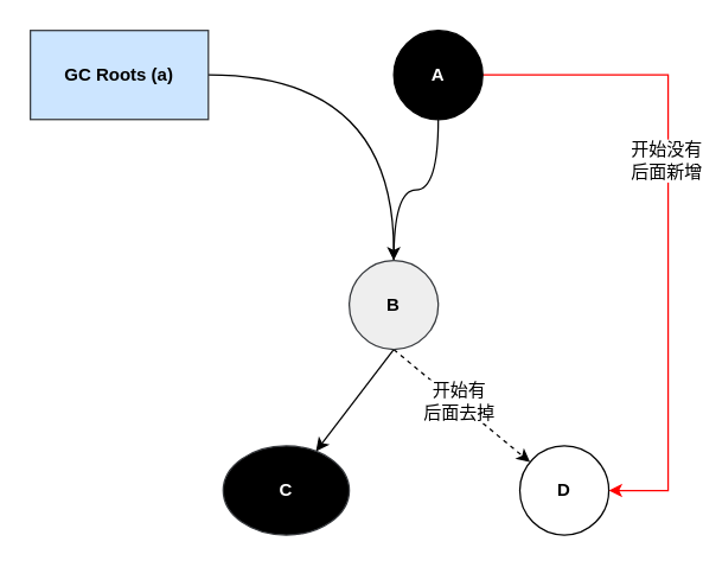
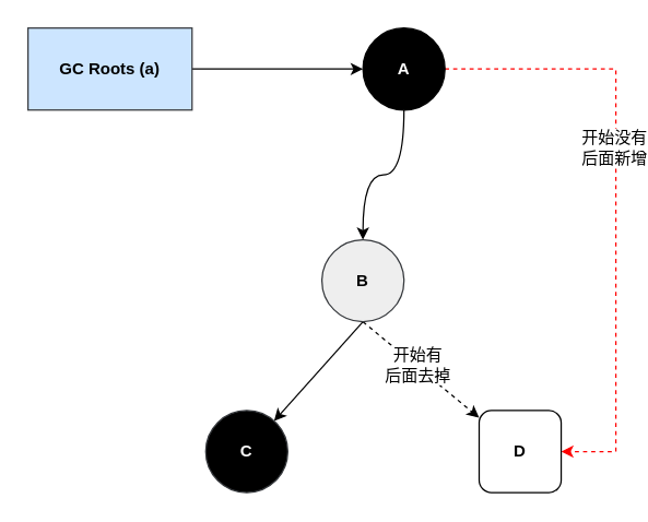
- <mxCell id="2" style="edgeStyle=orthogonalEdgeStyle;curved=1;rounded=0;orthogonalLoop=1;jettySize=auto;html=1;exitX=1;exitY=0.5;exitDx=0;exitDy=0;labelBackgroundColor=none;fontSize=12;fontColor=#FFFFFF;startArrow=none;startFill=0;" edge="1" parent="1" source="3" target="11"><mxGeometry relative="1" as="geometry" /></mxCell>
+ <mxCell id="2" style="edgeStyle=orthogonalEdgeStyle;curved=1;rounded=0;orthogonalLoop=1;jettySize=auto;html=1;exitX=1;exitY=0.5;exitDx=0;exitDy=0;labelBackgroundColor=none;fontSize=12;fontColor=#FFFFFF;startArrow=none;startFill=0;" edge="1" parent="1" source="3" target="7"><mxGeometry relative="1" as="geometry" /></mxCell>
- <mxCell id="4" value="" style="edgeStyle=orthogonalEdgeStyle;curved=1;rounded=0;orthogonalLoop=1;jettySize=auto;html=1;labelBackgroundColor=none;fontSize=12;fontColor=#FFFFFF;startArrow=none;startFill=0;endArrow=none;" edge="1" parent="1" source="7" target="11"><mxGeometry relative="1" as="geometry" /></mxCell>
+ <mxCell id="4" value="" style="edgeStyle=orthogonalEdgeStyle;curved=1;rounded=0;orthogonalLoop=1;jettySize=auto;html=1;labelBackgroundColor=none;fontSize=12;fontColor=#FFFFFF;startArrow=none;startFill=0;" edge="1" parent="1" source="7" target="11"><mxGeometry relative="1" as="geometry" /></mxCell>
- <mxCell id="5" style="edgeStyle=orthogonalEdgeStyle;rounded=0;orthogonalLoop=1;jettySize=auto;html=1;exitX=1;exitY=0.5;exitDx=0;exitDy=0;entryX=1;entryY=0.5;entryDx=0;entryDy=0;labelBackgroundColor=none;fontSize=12;fontColor=#FFFFFF;startArrow=none;startFill=0;strokeColor=#FF0000;" edge="1" parent="1" source="7" target="13"><mxGeometry relative="1" as="geometry"><Array as="points"><mxPoint x="450" y="50" /><mxPoint x="450" y="330" /></Array></mxGeometry></mxCell>
+ <mxCell id="5" style="edgeStyle=orthogonalEdgeStyle;rounded=0;orthogonalLoop=1;jettySize=auto;html=1;exitX=1;exitY=0.5;exitDx=0;exitDy=0;entryX=1;entryY=0.5;entryDx=0;entryDy=0;labelBackgroundColor=none;fontSize=12;fontColor=#FFFFFF;startArrow=none;startFill=0;strokeColor=#FF0000;dashed=1;" edge="1" parent="1" source="7" target="13"><mxGeometry relative="1" as="geometry"><Array as="points"><mxPoint x="450" y="50" /><mxPoint x="450" y="330" /></Array></mxGeometry></mxCell>
- <mxCell id="12" value="&lt;span&gt;C&lt;/span&gt;" style="ellipse;whiteSpace=wrap;html=1;aspect=fixed;shadow=0;labelBackgroundColor=none;fontSize=12;fillColor=#000000;strokeColor=#36393d;fontColor=#FFFFFF;fontStyle=1" vertex="1" parent="1"><mxGeometry x="150" y="300" width="85" height="60" as="geometry" /></mxCell>
+ <mxCell id="12" value="&lt;span&gt;C&lt;/span&gt;" style="ellipse;whiteSpace=wrap;html=1;aspect=fixed;shadow=0;labelBackgroundColor=none;fontSize=12;fillColor=#000000;strokeColor=#36393d;fontColor=#FFFFFF;fontStyle=1" vertex="1" parent="1"><mxGeometry x="150" y="300" width="60" height="60" as="geometry" /></mxCell>
- <mxCell id="13" value="&lt;b&gt;D&lt;/b&gt;" style="ellipse;whiteSpace=wrap;html=1;aspect=fixed;shadow=0;labelBackgroundColor=none;fontSize=12;" vertex="1" parent="1"><mxGeometry x="350" y="300" width="60" height="60" as="geometry" /></mxCell>
+ <mxCell id="13" value="&lt;b&gt;D&lt;/b&gt;" style="whiteSpace=wrap;html=1;aspect=fixed;shadow=0;labelBackgroundColor=none;fontSize=12;rounded=1;" vertex="1" parent="1"><mxGeometry x="350" y="300" width="60" height="60" as="geometry" /></mxCell>
